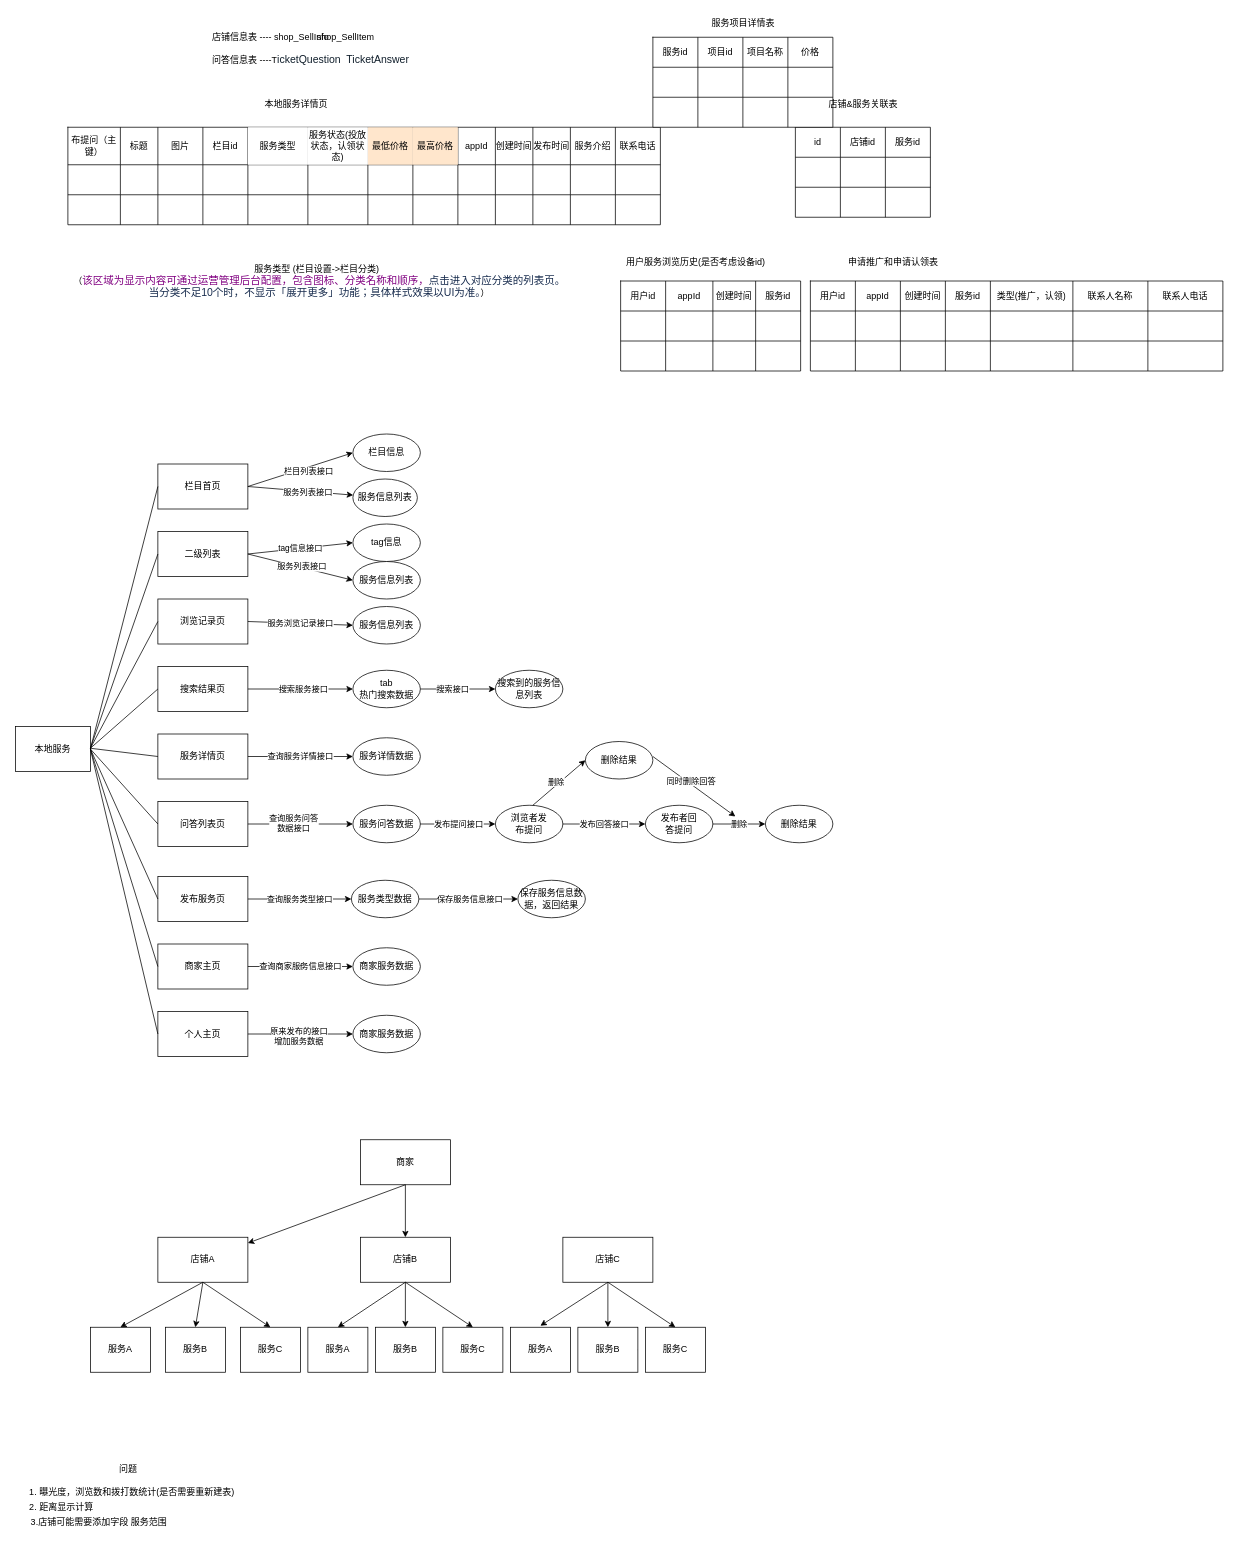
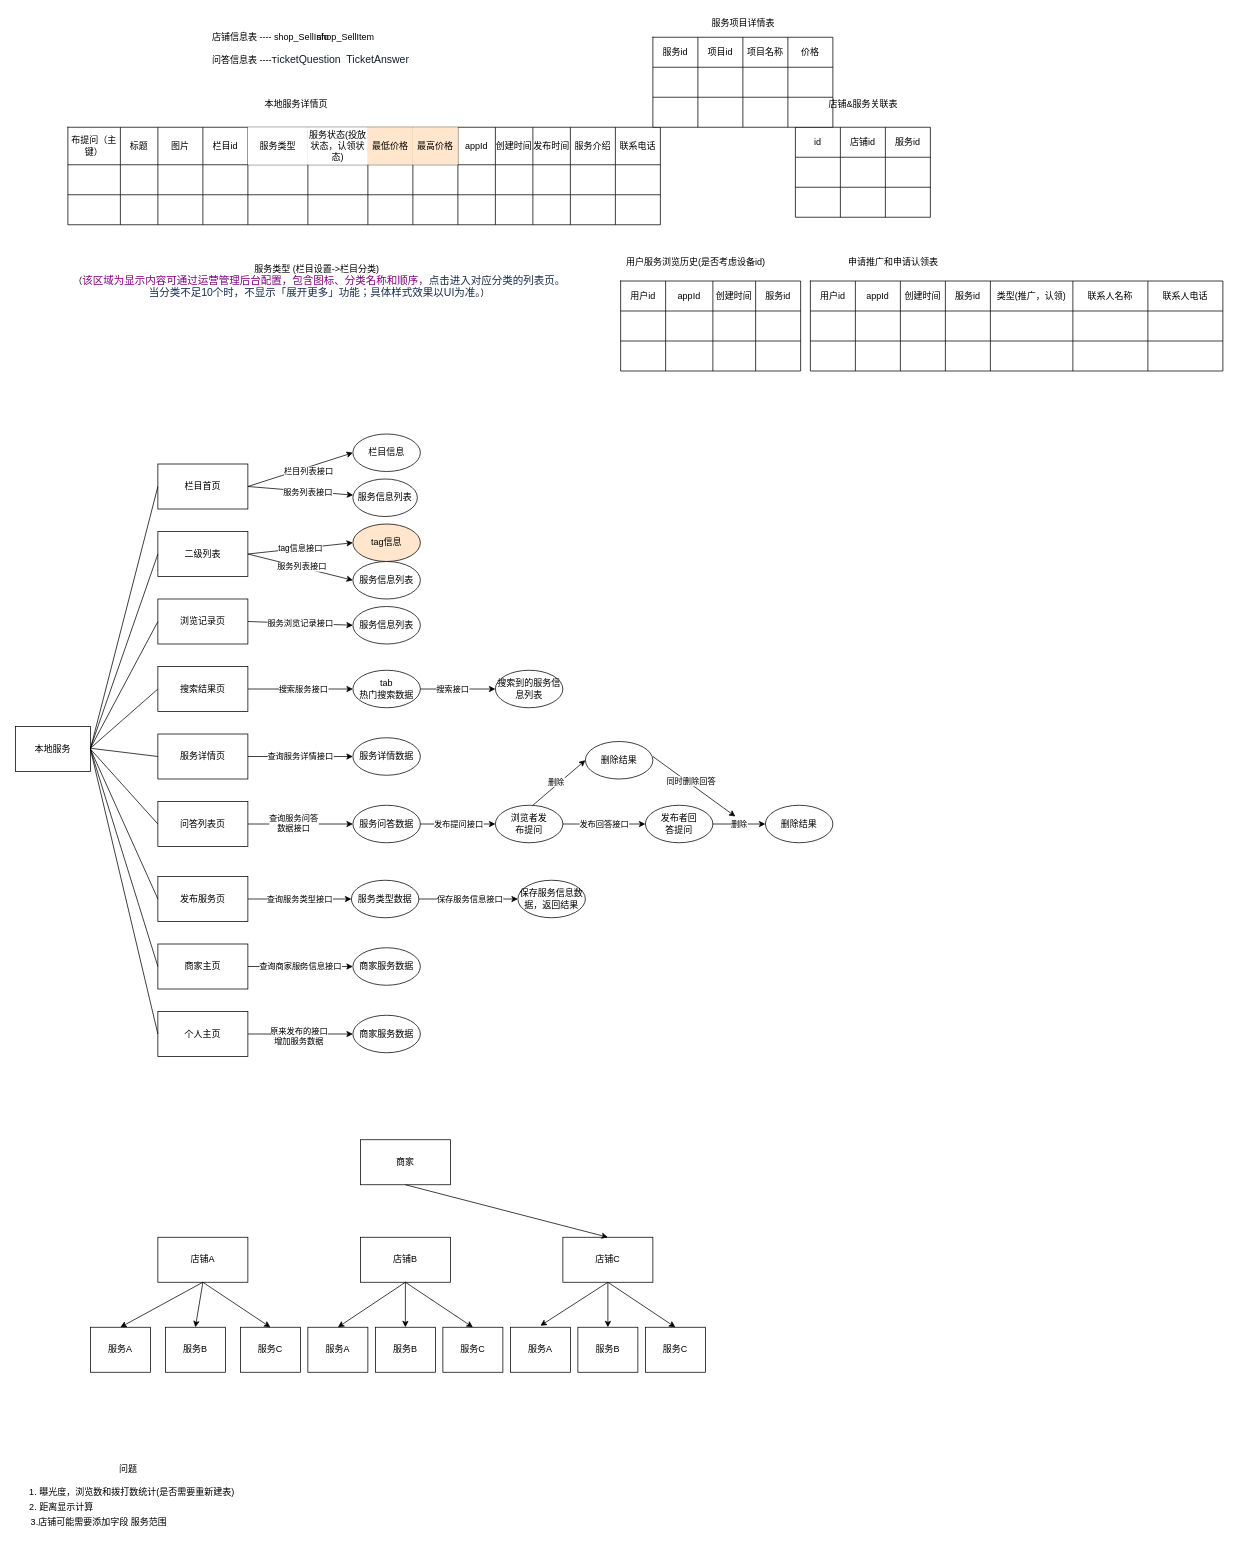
- <mxCell id="155" value="tag信息" style="ellipse;whiteSpace=wrap;html=1;" parent="1" vertex="1"><mxGeometry x="470" y="698" width="90" height="50" as="geometry" /></mxCell>
+ <mxCell id="155" value="tag信息" style="ellipse;whiteSpace=wrap;html=1;fillColor=#ffe6cc;" parent="1" vertex="1"><mxGeometry x="470" y="698" width="90" height="50" as="geometry" /></mxCell>
- <mxCell id="210" value="" style="endArrow=classic;html=1;entryX=0.5;entryY=0;entryDx=0;entryDy=0;" parent="1" source="189" target="191" edge="1"><mxGeometry width="50" height="50" relative="1" as="geometry"><mxPoint x="540" y="1579" as="sourcePoint" /><mxPoint x="574" y="1529" as="targetPoint" /></mxGeometry></mxCell>
- <mxCell id="209" value="" style="endArrow=classic;html=1;exitX=0.5;exitY=1;exitDx=0;exitDy=0;" parent="1" source="189" target="190" edge="1"><mxGeometry width="50" height="50" relative="1" as="geometry"><mxPoint x="610" y="1749" as="sourcePoint" /><mxPoint x="660" y="1699" as="targetPoint" /></mxGeometry></mxCell>
+ <mxCell id="209" value="" style="endArrow=classic;html=1;exitX=0.5;exitY=1;exitDx=0;exitDy=0;entryX=0.5;entryY=0;entryDx=0;entryDy=0;" parent="1" source="189" target="192" edge="1"><mxGeometry width="50" height="50" relative="1" as="geometry"><mxPoint x="610" y="1749" as="sourcePoint" /><mxPoint x="660" y="1699" as="targetPoint" /></mxGeometry></mxCell>
